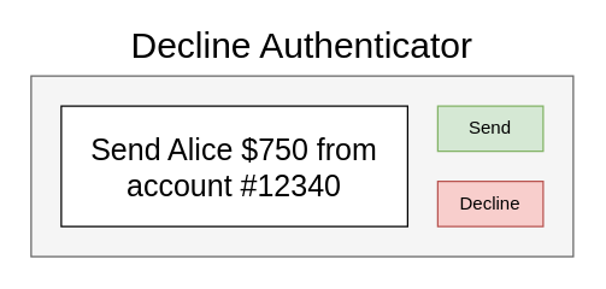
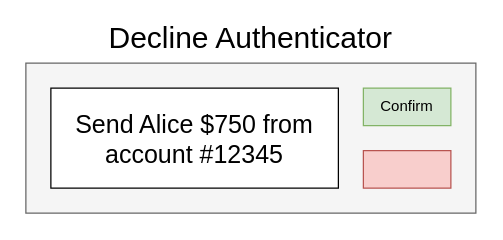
- <mxCell id="7" value="&lt;div&gt;Send&lt;/div&gt;" style="text;html=1;strokeColor=none;fillColor=none;align=center;verticalAlign=middle;whiteSpace=wrap;rounded=0;" vertex="1" parent="1"><mxGeometry x="300" y="75" width="50" height="20" as="geometry" /></mxCell>
+ <mxCell id="7" value="&lt;div&gt;Confirm&lt;/div&gt;" style="text;html=1;strokeColor=none;fillColor=none;align=center;verticalAlign=middle;whiteSpace=wrap;rounded=0;" vertex="1" parent="1"><mxGeometry x="300" y="75" width="50" height="20" as="geometry" /></mxCell>
- <mxCell id="4" value="&lt;font style=&quot;font-size: 20px&quot;&gt;Send Alice $750 from account #12340&lt;br&gt;&lt;/font&gt;" style="text;html=1;strokeColor=none;fillColor=none;align=center;verticalAlign=middle;whiteSpace=wrap;rounded=0;" vertex="1" parent="1"><mxGeometry x="50" y="80" width="210" height="60" as="geometry" /></mxCell>
+ <mxCell id="4" value="&lt;font style=&quot;font-size: 20px&quot;&gt;Send Alice $750 from account #12345&lt;br&gt;&lt;/font&gt;" style="text;html=1;strokeColor=none;fillColor=none;align=center;verticalAlign=middle;whiteSpace=wrap;rounded=0;" vertex="1" parent="1"><mxGeometry x="50" y="80" width="210" height="60" as="geometry" /></mxCell>
- <mxCell id="8" value="Decline" style="text;html=1;strokeColor=none;fillColor=none;align=center;verticalAlign=middle;whiteSpace=wrap;rounded=0;" vertex="1" parent="1"><mxGeometry x="300" y="125" width="50" height="20" as="geometry" /></mxCell>
